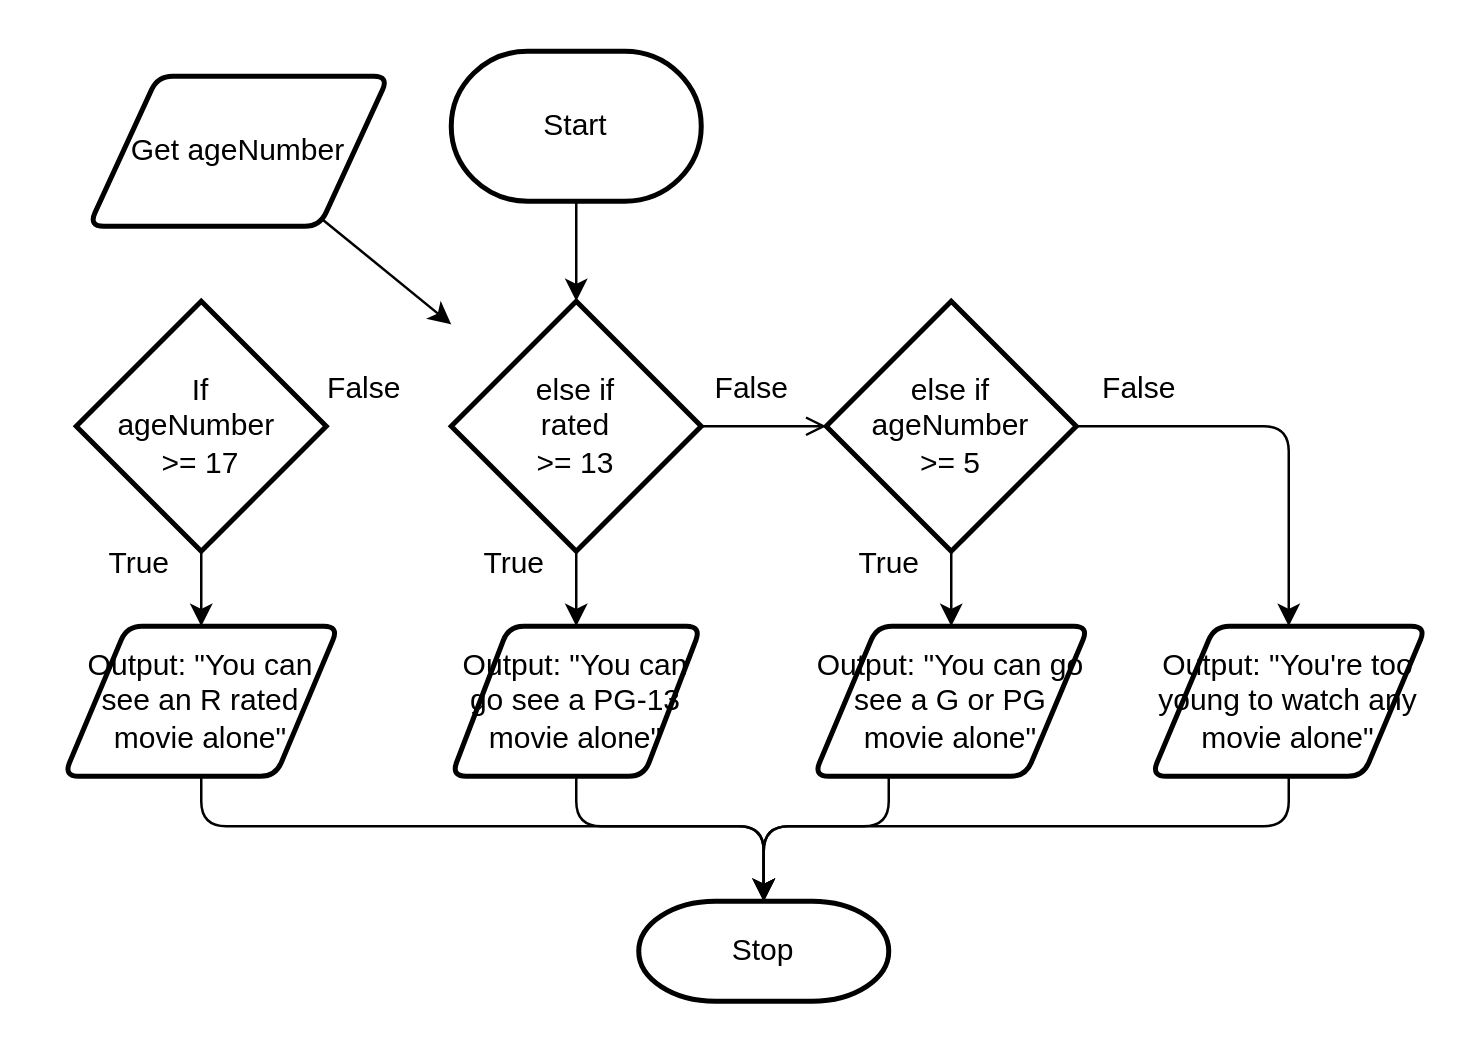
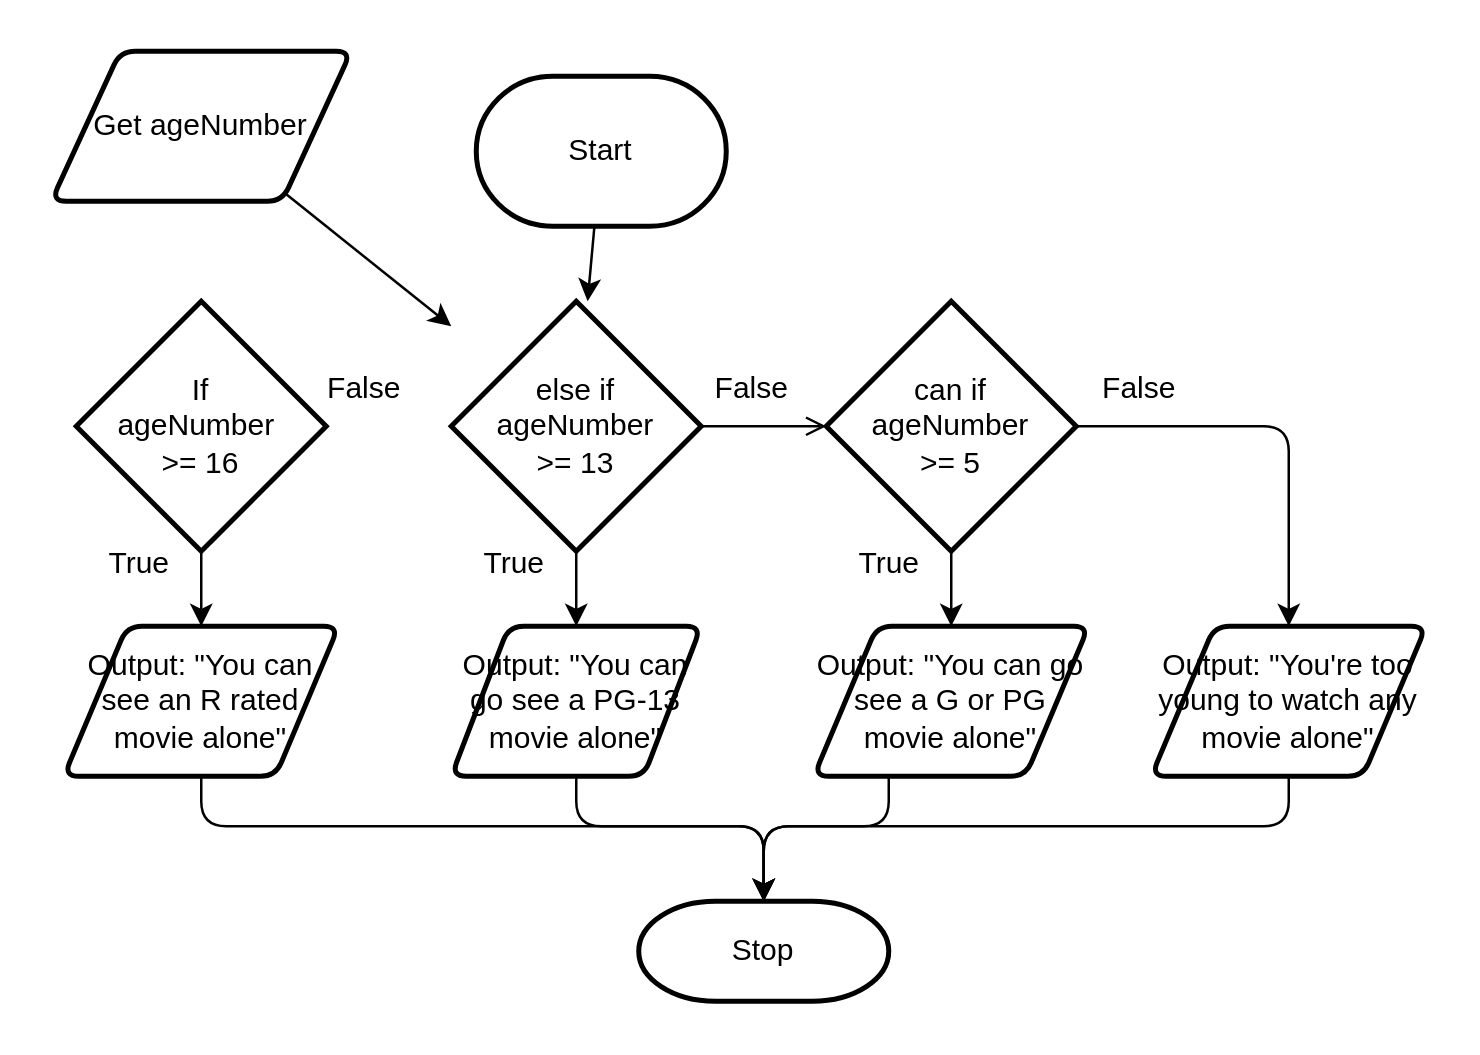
- <mxCell id="3" value="Start" style="strokeWidth=2;html=1;shape=mxgraph.flowchart.terminator;whiteSpace=wrap;" parent="1" vertex="1"><mxGeometry x="180" y="20" width="100" height="60" as="geometry" /></mxCell>
+ <mxCell id="3" value="Start" style="strokeWidth=2;html=1;shape=mxgraph.flowchart.terminator;whiteSpace=wrap;" parent="1" vertex="1"><mxGeometry x="190" y="30" width="100" height="60" as="geometry" /></mxCell>
- <mxCell id="5" value="Get ageNumber" style="shape=parallelogram;html=1;strokeWidth=2;perimeter=parallelogramPerimeter;whiteSpace=wrap;rounded=1;arcSize=12;size=0.23;" parent="1" vertex="1"><mxGeometry x="35" y="30" width="120" height="60" as="geometry" /></mxCell>
+ <mxCell id="5" value="Get ageNumber" style="shape=parallelogram;html=1;strokeWidth=2;perimeter=parallelogramPerimeter;whiteSpace=wrap;rounded=1;arcSize=12;size=0.23;" parent="1" vertex="1"><mxGeometry x="20" y="20" width="120" height="60" as="geometry" /></mxCell>
- <mxCell id="7" value="If&lt;div&gt;&lt;div&gt;ageNumber&amp;nbsp;&lt;/div&gt;&lt;div&gt;&amp;gt;= 17&lt;/div&gt;&lt;/div&gt;" style="strokeWidth=2;html=1;shape=mxgraph.flowchart.decision;whiteSpace=wrap;" parent="1" vertex="1"><mxGeometry x="30" y="120" width="100" height="100" as="geometry" /></mxCell>
+ <mxCell id="7" value="If&lt;div&gt;&lt;div&gt;ageNumber&amp;nbsp;&lt;/div&gt;&lt;div&gt;&amp;gt;= 16&lt;/div&gt;&lt;/div&gt;" style="strokeWidth=2;html=1;shape=mxgraph.flowchart.decision;whiteSpace=wrap;" parent="1" vertex="1"><mxGeometry x="30" y="120" width="100" height="100" as="geometry" /></mxCell>
- <mxCell id="11" value="else if&lt;div&gt;rated&lt;/div&gt;&lt;div&gt;&amp;gt;= 13&lt;/div&gt;" style="strokeWidth=2;html=1;shape=mxgraph.flowchart.decision;whiteSpace=wrap;" parent="1" vertex="1"><mxGeometry x="180" y="120" width="100" height="100" as="geometry" /></mxCell>
+ <mxCell id="11" value="else if&lt;div&gt;ageNumber&lt;/div&gt;&lt;div&gt;&amp;gt;= 13&lt;/div&gt;" style="strokeWidth=2;html=1;shape=mxgraph.flowchart.decision;whiteSpace=wrap;" parent="1" vertex="1"><mxGeometry x="180" y="120" width="100" height="100" as="geometry" /></mxCell>
- <mxCell id="23" value="else if&lt;div&gt;ageNumber&lt;/div&gt;&lt;div&gt;&amp;gt;= 5&lt;/div&gt;" style="strokeWidth=2;html=1;shape=mxgraph.flowchart.decision;whiteSpace=wrap;" vertex="1" parent="1"><mxGeometry x="330" y="120" width="100" height="100" as="geometry" /></mxCell>
+ <mxCell id="23" value="can if&lt;div&gt;ageNumber&lt;/div&gt;&lt;div&gt;&amp;gt;= 5&lt;/div&gt;" style="strokeWidth=2;html=1;shape=mxgraph.flowchart.decision;whiteSpace=wrap;" vertex="1" parent="1"><mxGeometry x="330" y="120" width="100" height="100" as="geometry" /></mxCell>
